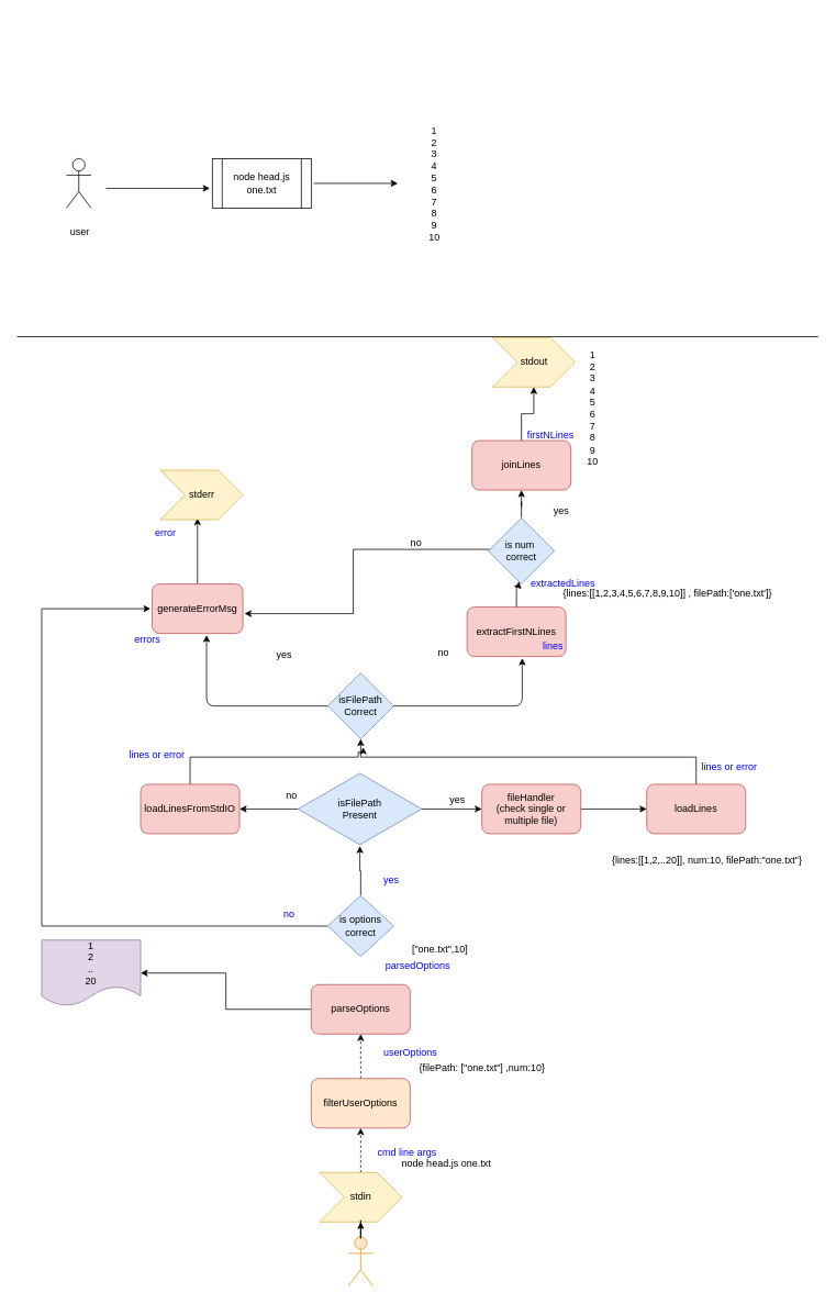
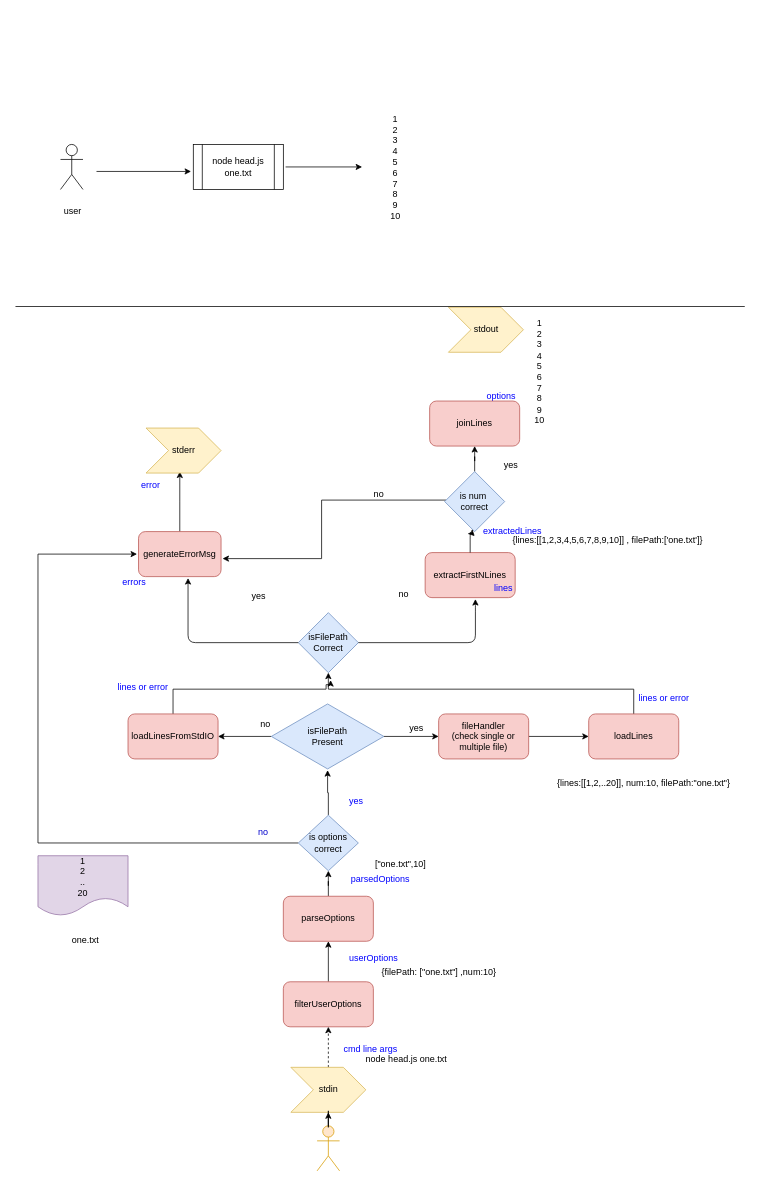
- <mxCell id="51" value="" style="edgeStyle=orthogonalEdgeStyle;rounded=0;orthogonalLoop=1;jettySize=auto;html=1;" edge="1" parent="1" source="52" target="24"><mxGeometry relative="1" as="geometry" /></mxCell>
- <mxCell id="32" value="&lt;font color=&quot;#0000ff&quot;&gt;firstNLines&lt;/font&gt;" style="text;html=1;align=center;verticalAlign=middle;resizable=0;points=[];;autosize=1;" parent="1" vertex="1"><mxGeometry x="631" y="516" width="72" height="24" as="geometry" /></mxCell>
+ <mxCell id="32" value="&lt;font color=&quot;#0000ff&quot;&gt;options&lt;/font&gt;" style="text;html=1;align=center;verticalAlign=middle;resizable=0;points=[];;autosize=1;" parent="1" vertex="1"><mxGeometry x="631" y="516" width="72" height="24" as="geometry" /></mxCell>
- <mxCell id="11" value="" style="edgeStyle=orthogonalEdgeStyle;rounded=0;orthogonalLoop=1;jettySize=auto;html=1;" edge="1" parent="1" source="12" target="23"><mxGeometry relative="1" as="geometry" /></mxCell>
+ <mxCell id="11" value="" style="edgeStyle=orthogonalEdgeStyle;rounded=0;orthogonalLoop=1;jettySize=auto;html=1;" edge="1" parent="1" source="12" target="59"><mxGeometry relative="1" as="geometry" /></mxCell>
+ <mxCell id="43" value="one.txt" style="text;html=1;align=center;verticalAlign=middle;resizable=0;points=[];;autosize=1;" parent="1" vertex="1"><mxGeometry x="86" y="1241" width="54" height="24" as="geometry" /></mxCell>
- <mxCell id="13" value="" style="edgeStyle=orthogonalEdgeStyle;rounded=0;orthogonalLoop=1;jettySize=auto;html=1;dashed=1;" parent="1" source="14" target="12" edge="1"><mxGeometry relative="1" as="geometry" /></mxCell>
+ <mxCell id="13" value="" style="edgeStyle=orthogonalEdgeStyle;rounded=0;orthogonalLoop=1;jettySize=auto;html=1;" parent="1" source="14" target="12" edge="1"><mxGeometry relative="1" as="geometry" /></mxCell>
- <mxCell id="14" value="filterUserOptions" style="rounded=1;whiteSpace=wrap;html=1;fillColor=#ffe6cc;strokeColor=#b85450;" parent="1" vertex="1"><mxGeometry x="377" y="1308" width="120" height="60" as="geometry" /></mxCell>
+ <mxCell id="14" value="filterUserOptions" style="rounded=1;whiteSpace=wrap;html=1;fillColor=#f8cecc;strokeColor=#b85450;" parent="1" vertex="1"><mxGeometry x="377" y="1308" width="120" height="60" as="geometry" /></mxCell>
